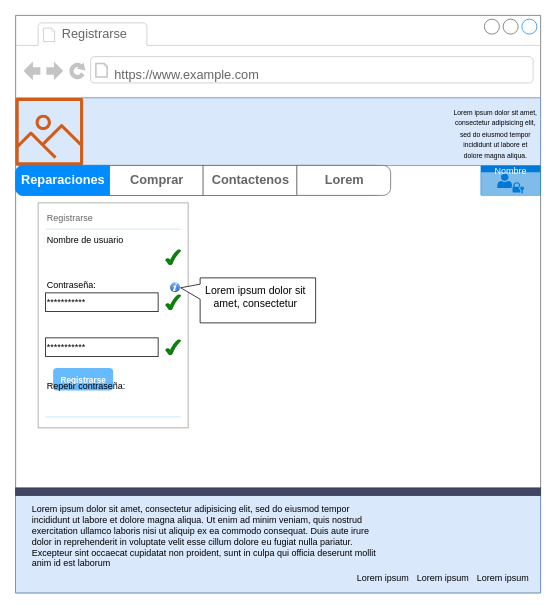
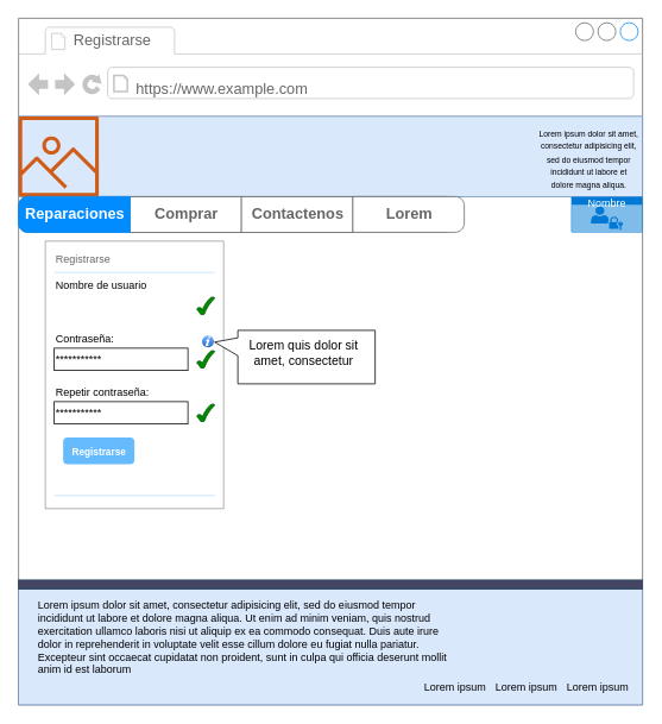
- <mxCell id="36" value="&lt;font color=&quot;#000000&quot; style=&quot;font-size: 14px&quot;&gt;Lorem ipsum dolor sit amet, consectetur&lt;/font&gt;" style="text;html=1;strokeColor=none;fillColor=none;align=center;verticalAlign=middle;whiteSpace=wrap;rounded=0;fontColor=#33FF33;" parent="2" vertex="1"><mxGeometry x="245" y="360" width="150" height="30" as="geometry" /></mxCell>
+ <mxCell id="36" value="&lt;font color=&quot;#000000&quot; style=&quot;font-size: 14px&quot;&gt;Lorem quis dolor sit amet, consectetur&lt;/font&gt;" style="text;html=1;strokeColor=none;fillColor=none;align=center;verticalAlign=middle;whiteSpace=wrap;rounded=0;fontColor=#33FF33;" parent="2" vertex="1"><mxGeometry x="245" y="360" width="150" height="30" as="geometry" /></mxCell>
- <mxCell id="29" value="Repetir contraseña:" style="text;html=1;strokeColor=none;fillColor=none;align=left;verticalAlign=middle;whiteSpace=wrap;rounded=0;" parent="20" vertex="1"><mxGeometry x="10" y="235" width="140" height="20" as="geometry" /></mxCell>
+ <mxCell id="29" value="Repetir contraseña:" style="text;html=1;strokeColor=none;fillColor=none;align=left;verticalAlign=middle;whiteSpace=wrap;rounded=0;" parent="20" vertex="1"><mxGeometry x="10" y="160" width="140" height="20" as="geometry" /></mxCell>
